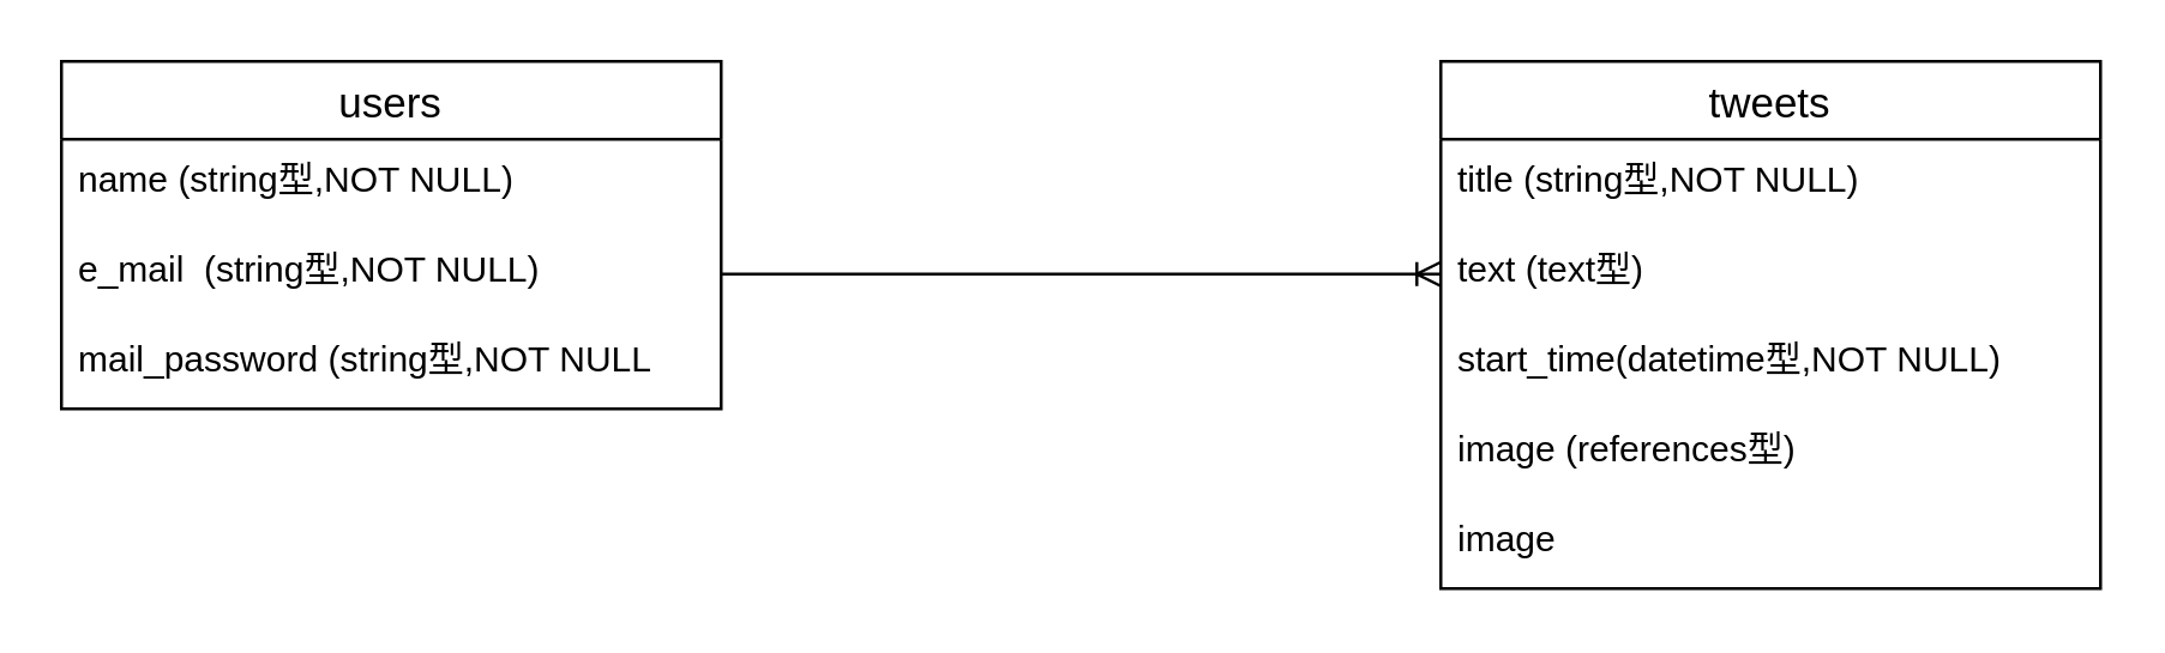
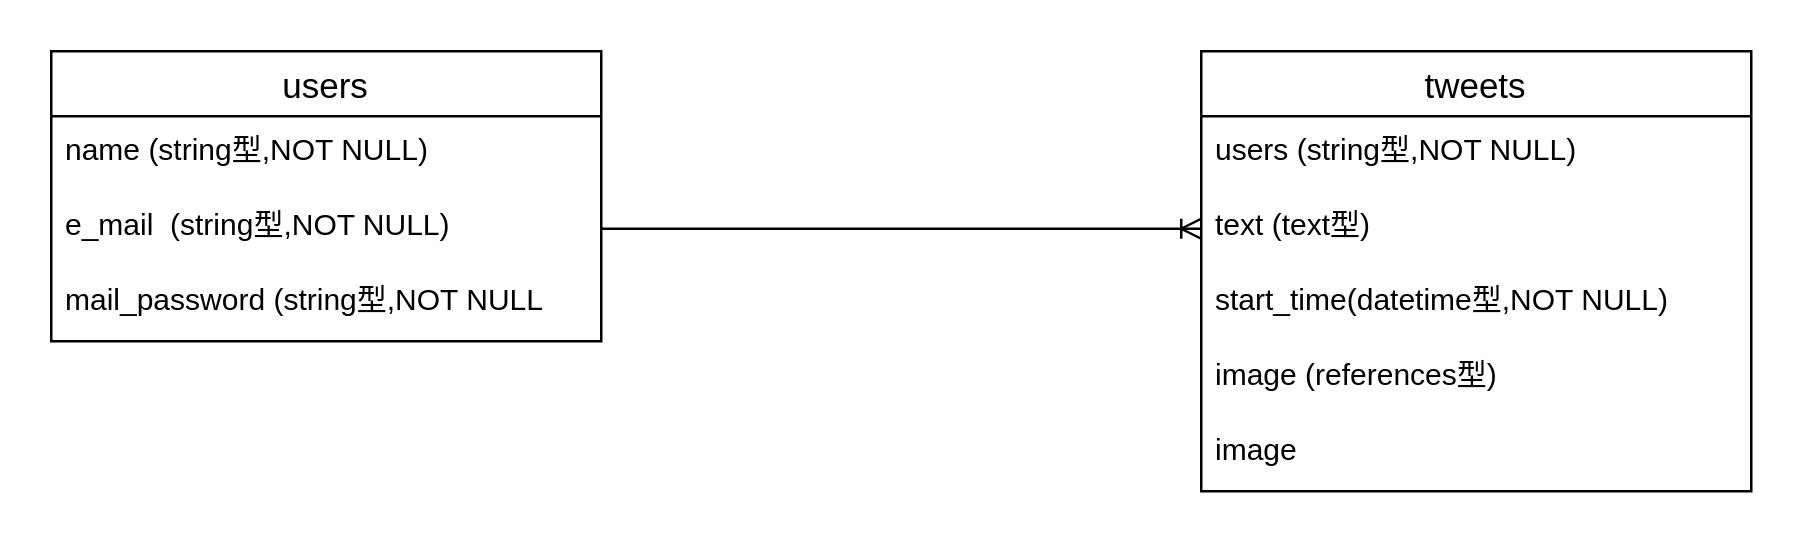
- <mxCell id="7" value="title (string型,NOT NULL)" style="text;strokeColor=none;fillColor=none;spacingLeft=4;spacingRight=4;overflow=hidden;rotatable=0;points=[[0,0.5],[1,0.5]];portConstraint=eastwest;fontSize=12;" vertex="1" parent="6"><mxGeometry y="26" width="220" height="30" as="geometry" /></mxCell>
+ <mxCell id="7" value="users (string型,NOT NULL)" style="text;strokeColor=none;fillColor=none;spacingLeft=4;spacingRight=4;overflow=hidden;rotatable=0;points=[[0,0.5],[1,0.5]];portConstraint=eastwest;fontSize=12;" vertex="1" parent="6"><mxGeometry y="26" width="220" height="30" as="geometry" /></mxCell>
